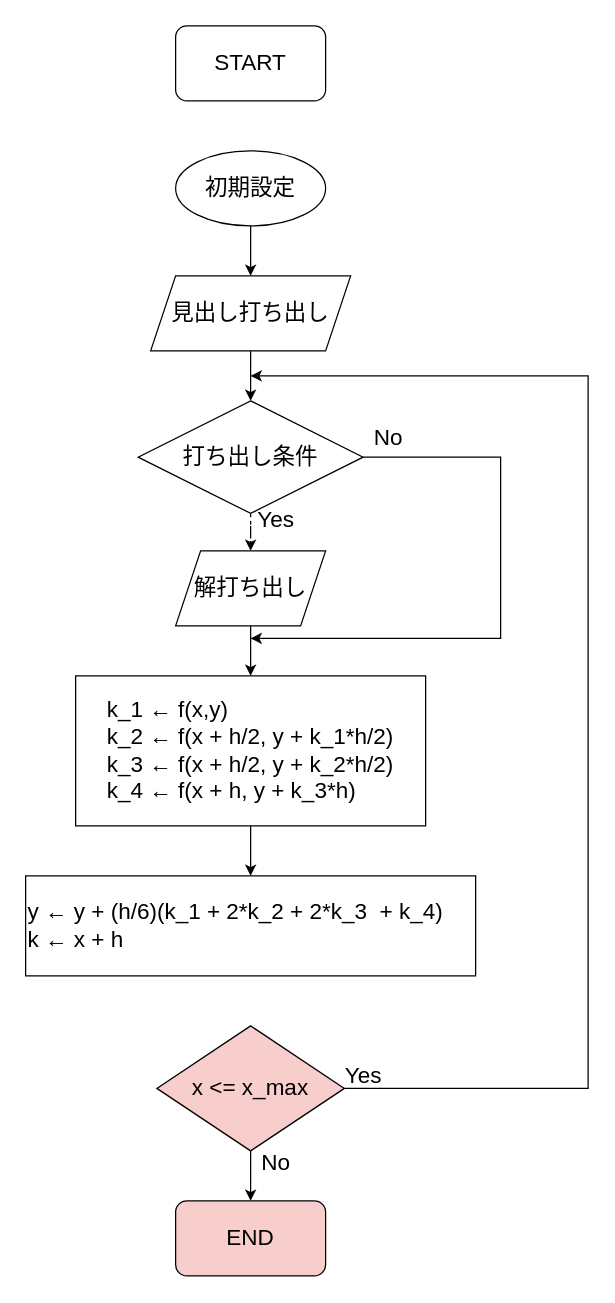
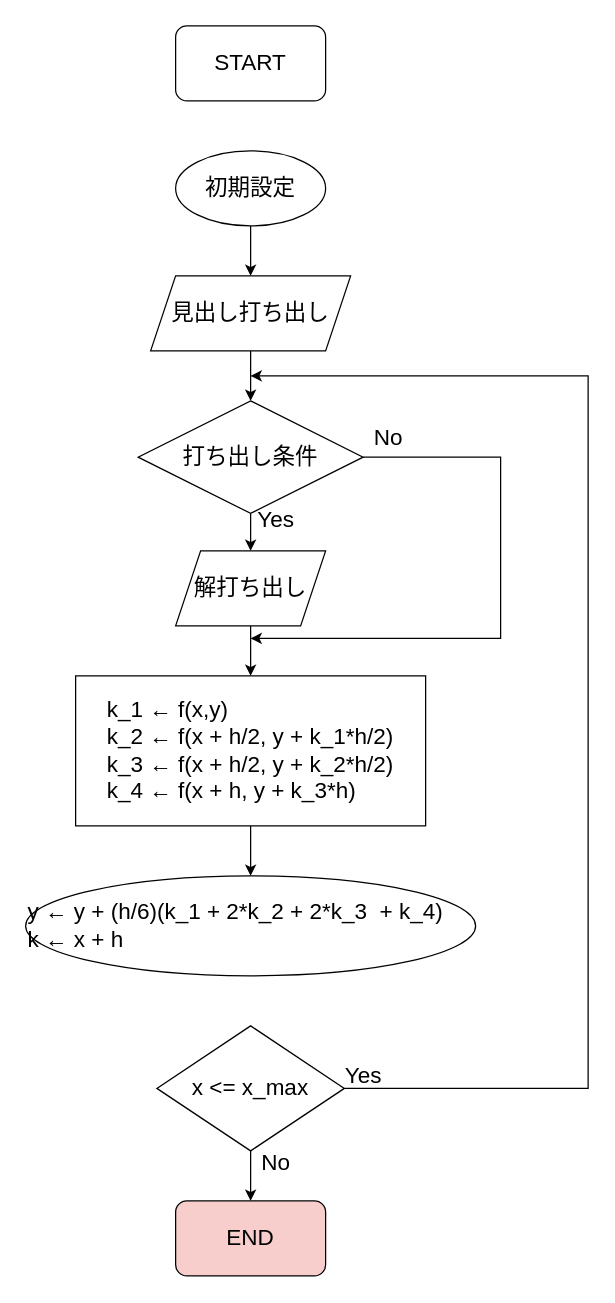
- <mxCell id="8" value="" style="edgeStyle=orthogonalEdgeStyle;rounded=0;orthogonalLoop=1;jettySize=auto;html=1;fontSize=18;dashed=1;" edge="1" parent="1" source="10" target="12"><mxGeometry relative="1" as="geometry" /></mxCell>
+ <mxCell id="8" value="" style="edgeStyle=orthogonalEdgeStyle;rounded=0;orthogonalLoop=1;jettySize=auto;html=1;fontSize=18;" edge="1" parent="1" source="10" target="12"><mxGeometry relative="1" as="geometry" /></mxCell>
- <mxCell id="17" value="&lt;div style=&quot;font-size: 18px&quot;&gt;y ← y + (h/6)(k_1 + 2*k_2 + 2*k_3&amp;nbsp; + k_4)&lt;/div&gt;&lt;div style=&quot;font-size: 18px&quot;&gt;k ← x + h&lt;/div&gt;" style="whiteSpace=wrap;html=1;rounded=0;fontSize=18;align=left;" vertex="1" parent="1"><mxGeometry x="20" y="700" width="360" height="80" as="geometry" /></mxCell>
+ <mxCell id="17" value="&lt;div style=&quot;font-size: 18px&quot;&gt;y ← y + (h/6)(k_1 + 2*k_2 + 2*k_3&amp;nbsp; + k_4)&lt;/div&gt;&lt;div style=&quot;font-size: 18px&quot;&gt;k ← x + h&lt;/div&gt;" style="ellipse;whiteSpace=wrap;html=1;fontSize=18;align=left;" vertex="1" parent="1"><mxGeometry x="20" y="700" width="360" height="80" as="geometry" /></mxCell>
- <mxCell id="21" value="x &amp;lt;= x_max" style="rhombus;whiteSpace=wrap;html=1;rounded=0;fontSize=18;align=center;fillColor=#f8cecc;" vertex="1" parent="1"><mxGeometry x="125" y="820" width="150" height="100" as="geometry" /></mxCell>
+ <mxCell id="21" value="x &amp;lt;= x_max" style="rhombus;whiteSpace=wrap;html=1;rounded=0;fontSize=18;align=center;" vertex="1" parent="1"><mxGeometry x="125" y="820" width="150" height="100" as="geometry" /></mxCell>
